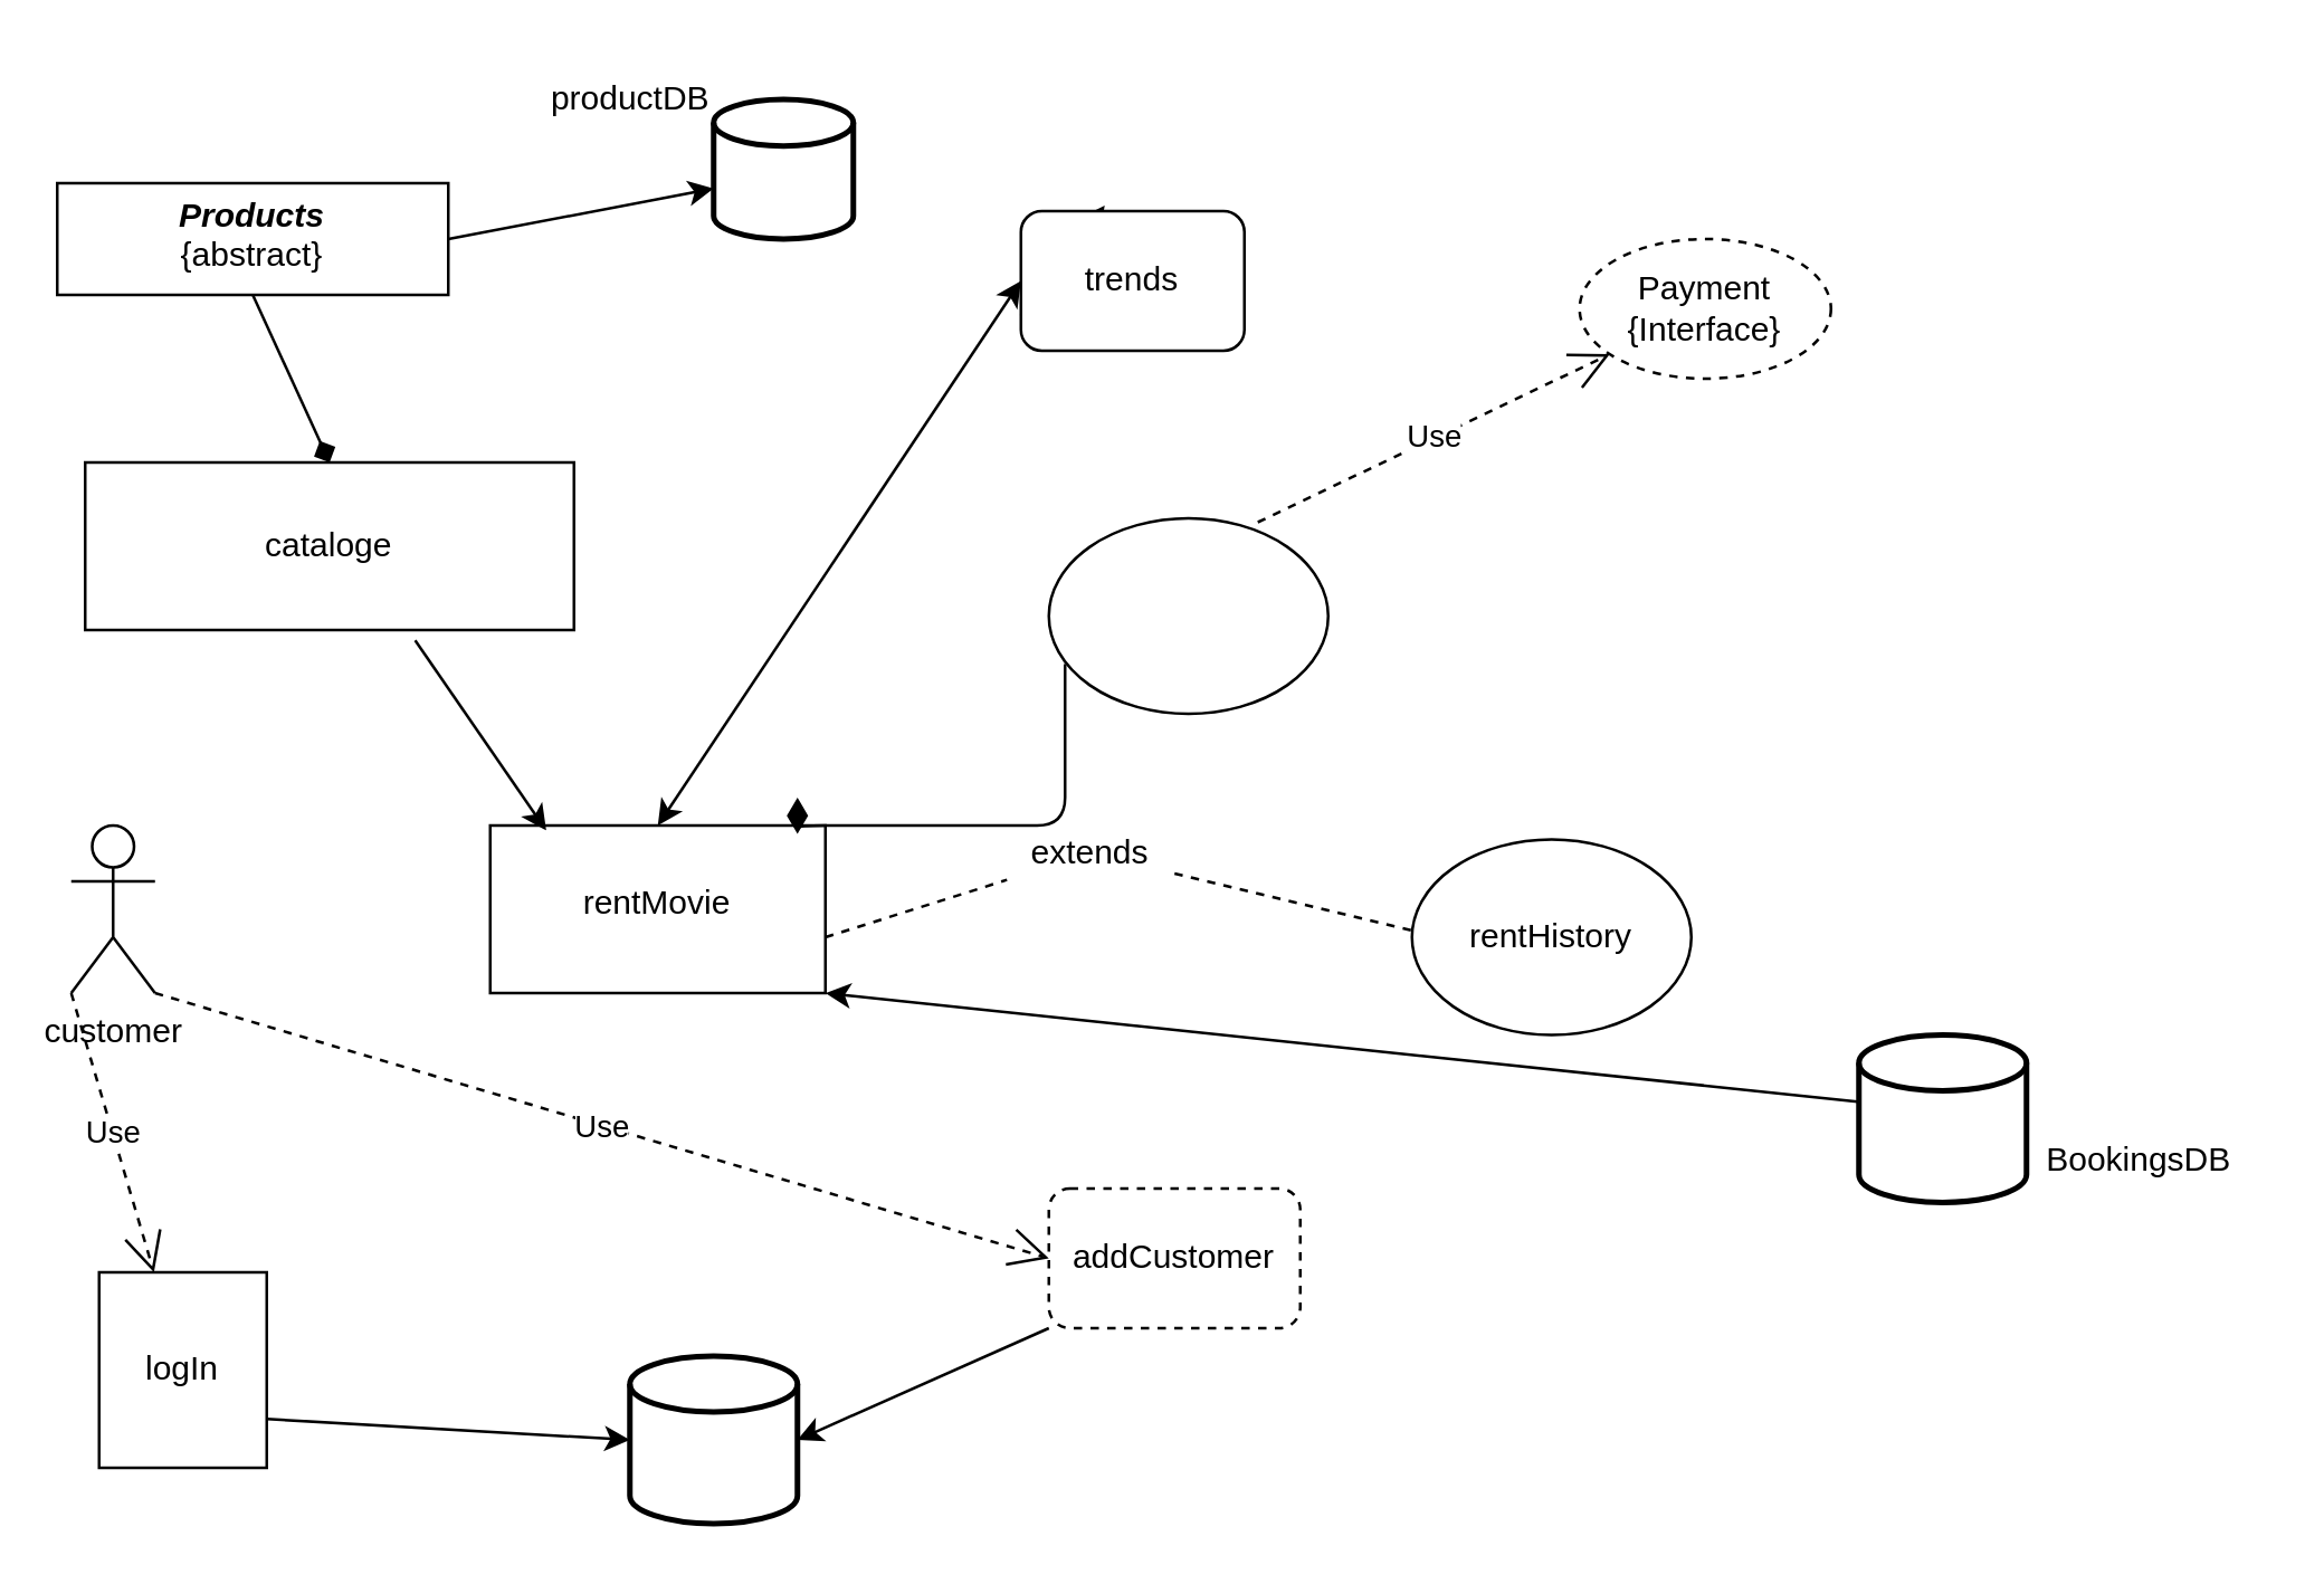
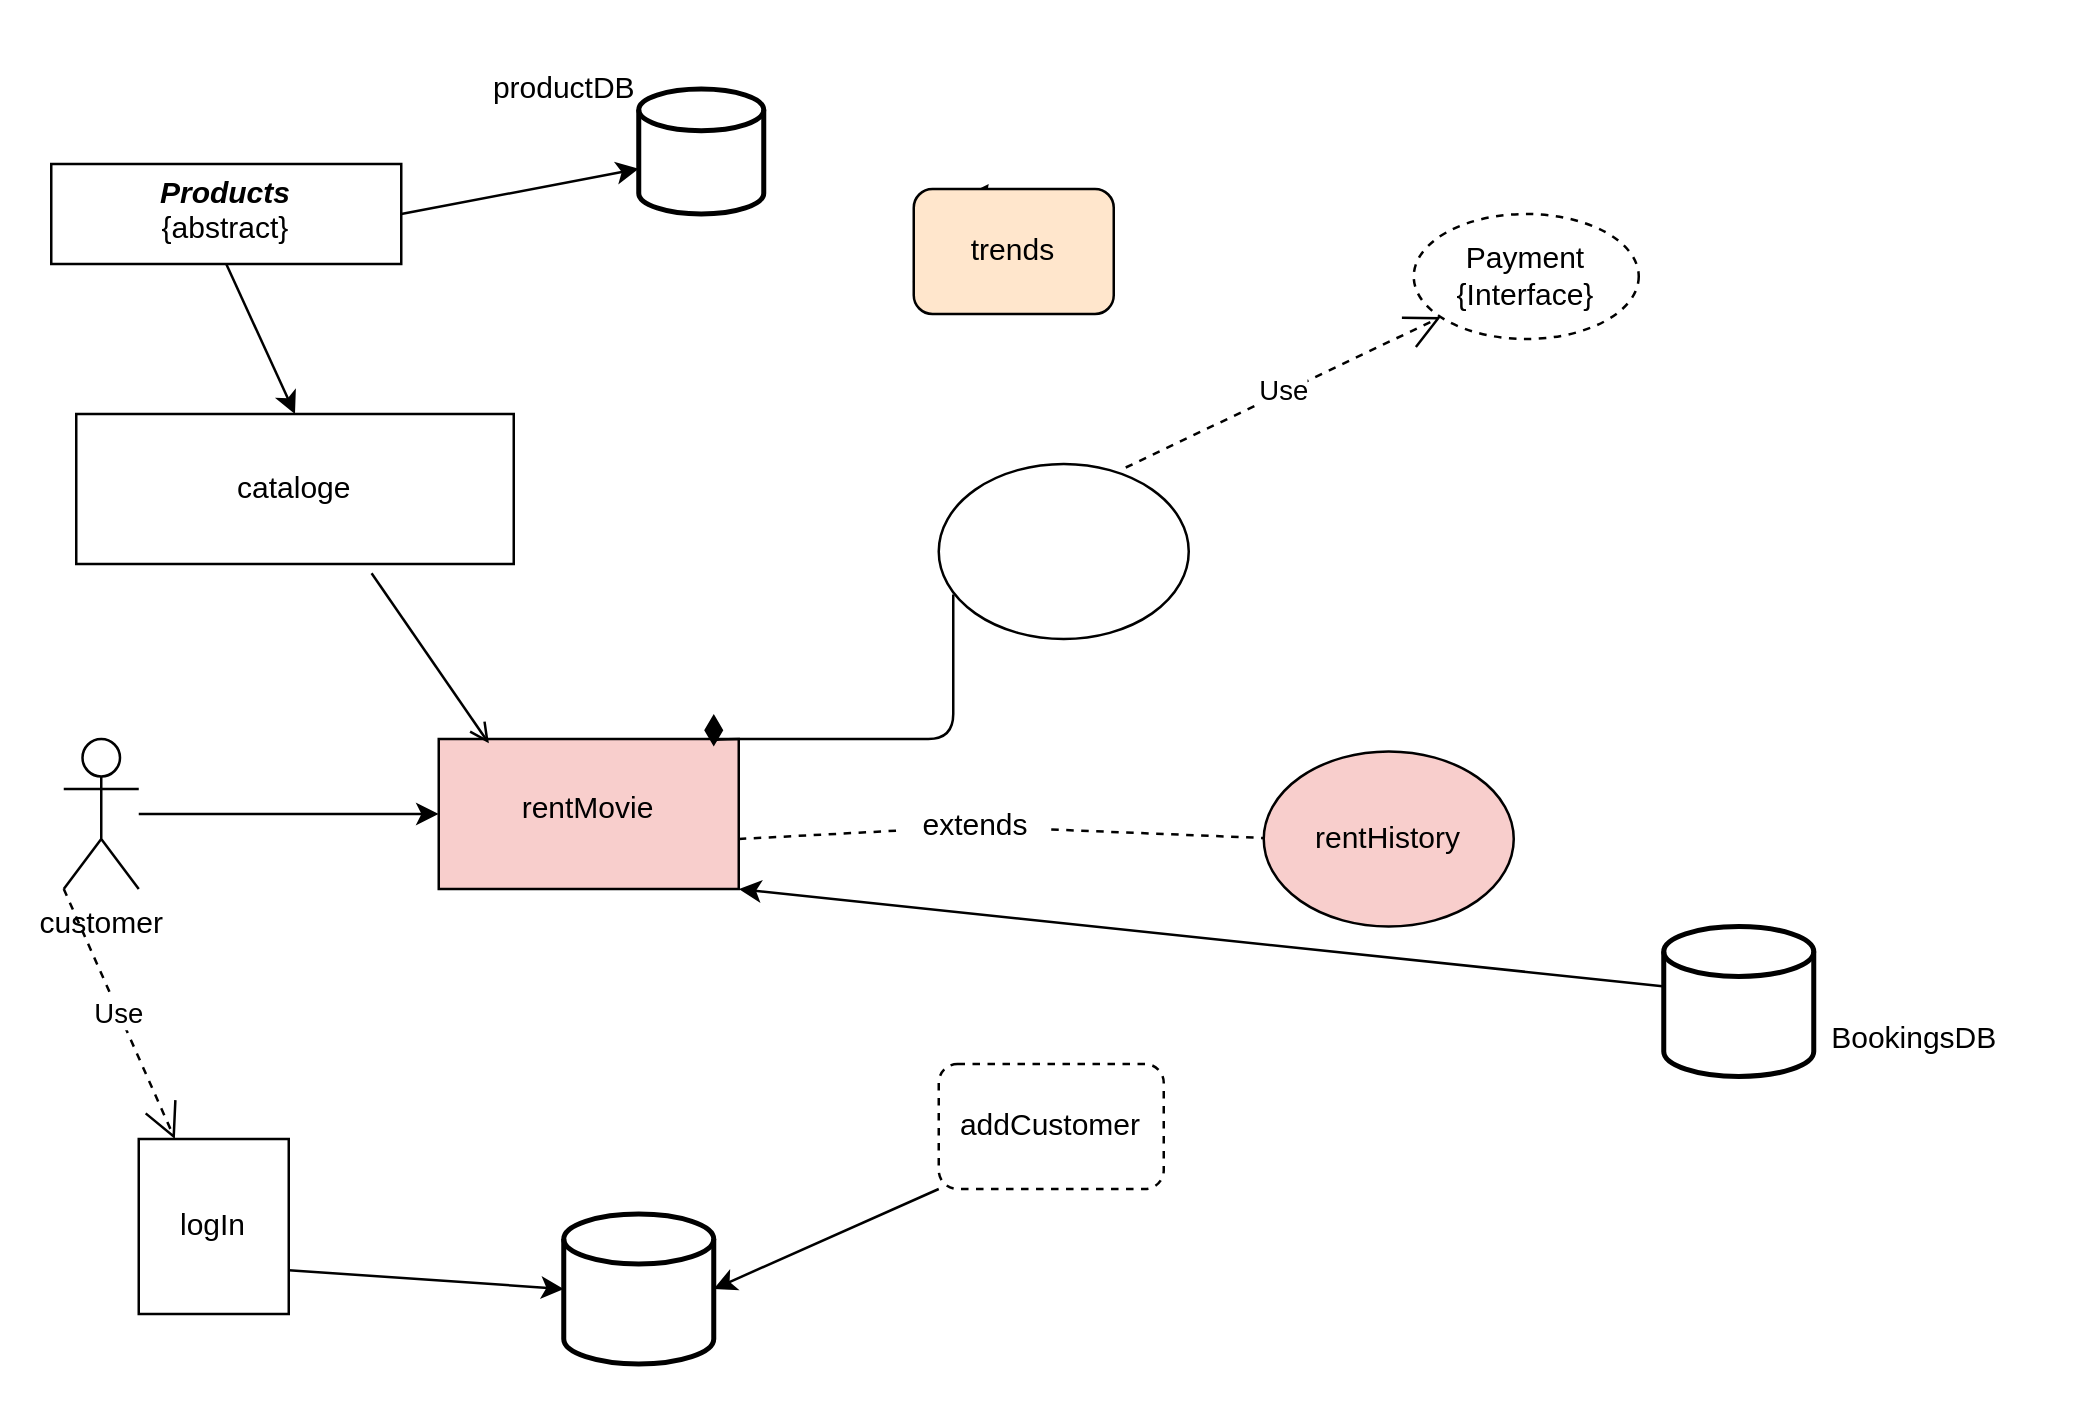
- <mxCell id="12" value="trends" style="rounded=1;whiteSpace=wrap;html=1;" parent="1" vertex="1"><mxGeometry x="365" y="75" width="80" height="50" as="geometry" /></mxCell>
+ <mxCell id="12" value="trends" style="rounded=1;whiteSpace=wrap;html=1;fillColor=#ffe6cc;" parent="1" vertex="1"><mxGeometry x="365" y="75" width="80" height="50" as="geometry" /></mxCell>
- <mxCell id="20" value="" style="endArrow=diamond;html=1;exitX=0.5;exitY=1;exitDx=0;exitDy=0;entryX=0.5;entryY=0;entryDx=0;entryDy=0;" parent="1" source="18" target="19" edge="1"><mxGeometry width="50" height="50" relative="1" as="geometry"><mxPoint x="275" y="235" as="sourcePoint" /><mxPoint x="325" y="185" as="targetPoint" /></mxGeometry></mxCell>
+ <mxCell id="20" value="" style="endArrow=classic;html=1;exitX=0.5;exitY=1;exitDx=0;exitDy=0;entryX=0.5;entryY=0;entryDx=0;entryDy=0;" parent="1" source="18" target="19" edge="1"><mxGeometry width="50" height="50" relative="1" as="geometry"><mxPoint x="275" y="235" as="sourcePoint" /><mxPoint x="325" y="185" as="targetPoint" /></mxGeometry></mxCell>
- <mxCell id="17" value="" style="endArrow=classic;startArrow=classic;html=1;entryX=0;entryY=0.5;entryDx=0;entryDy=0;exitX=0.5;exitY=0;exitDx=0;exitDy=0;" parent="1" source="4" target="12" edge="1"><mxGeometry width="50" height="50" relative="1" as="geometry"><mxPoint x="355" y="345" as="sourcePoint" /><mxPoint x="405" y="295" as="targetPoint" /></mxGeometry></mxCell>
- <mxCell id="21" value="" style="endArrow=classic;html=1;exitX=0.675;exitY=1.062;exitDx=0;exitDy=0;exitPerimeter=0;entryX=0.167;entryY=0.029;entryDx=0;entryDy=0;entryPerimeter=0;" parent="1" source="19" target="4" edge="1"><mxGeometry width="50" height="50" relative="1" as="geometry"><mxPoint x="275" y="235" as="sourcePoint" /><mxPoint x="325" y="185" as="targetPoint" /></mxGeometry></mxCell>
+ <mxCell id="21" value="" style="endArrow=open;html=1;exitX=0.675;exitY=1.062;exitDx=0;exitDy=0;exitPerimeter=0;entryX=0.167;entryY=0.029;entryDx=0;entryDy=0;entryPerimeter=0;" parent="1" source="19" target="4" edge="1"><mxGeometry width="50" height="50" relative="1" as="geometry"><mxPoint x="275" y="235" as="sourcePoint" /><mxPoint x="325" y="185" as="targetPoint" /></mxGeometry></mxCell>
- <mxCell id="9" value="extends" style="text;html=1;strokeColor=none;fillColor=none;align=center;verticalAlign=middle;whiteSpace=wrap;rounded=0;" parent="1" vertex="1"><mxGeometry x="360" y="290" width="60" height="30" as="geometry" /></mxCell>
+ <mxCell id="9" value="extends" style="text;html=1;strokeColor=none;fillColor=none;align=center;verticalAlign=middle;whiteSpace=wrap;rounded=0;" parent="1" vertex="1"><mxGeometry x="360" y="315" width="60" height="30" as="geometry" /></mxCell>
+ <mxCell id="2" value="" style="edgeStyle=none;html=1;" parent="1" source="3" target="4" edge="1"><mxGeometry relative="1" as="geometry" /></mxCell>
- <mxCell id="4" value="&lt;br&gt;rentMovie" style="whiteSpace=wrap;html=1;verticalAlign=top;" parent="1" vertex="1"><mxGeometry x="175" y="295" width="120" height="60" as="geometry" /></mxCell>
+ <mxCell id="4" value="&lt;br&gt;rentMovie" style="whiteSpace=wrap;html=1;verticalAlign=top;fillColor=#f8cecc;" parent="1" vertex="1"><mxGeometry x="175" y="295" width="120" height="60" as="geometry" /></mxCell>
- <mxCell id="7" value="rentHistory" style="ellipse;whiteSpace=wrap;html=1;" parent="1" vertex="1"><mxGeometry x="505" y="300" width="100" height="70" as="geometry" /></mxCell>
+ <mxCell id="7" value="rentHistory" style="ellipse;whiteSpace=wrap;html=1;fillColor=#f8cecc;" parent="1" vertex="1"><mxGeometry x="505" y="300" width="100" height="70" as="geometry" /></mxCell>
- <mxCell id="13" value="Use" style="endArrow=open;endSize=12;dashed=1;html=1;exitX=1;exitY=1;exitDx=0;exitDy=0;exitPerimeter=0;entryX=0;entryY=0.5;entryDx=0;entryDy=0;" parent="1" source="3" target="10" edge="1"><mxGeometry width="160" relative="1" as="geometry"><mxPoint x="205" y="345" as="sourcePoint" /><mxPoint x="365" y="345" as="targetPoint" /></mxGeometry></mxCell>
- <mxCell id="23" value="logIn" style="rounded=0;whiteSpace=wrap;html=1;" parent="1" vertex="1"><mxGeometry x="35" y="455" width="60" height="70" as="geometry" /></mxCell>
+ <mxCell id="23" value="logIn" style="rounded=0;whiteSpace=wrap;html=1;" parent="1" vertex="1"><mxGeometry x="55" y="455" width="60" height="70" as="geometry" /></mxCell>
